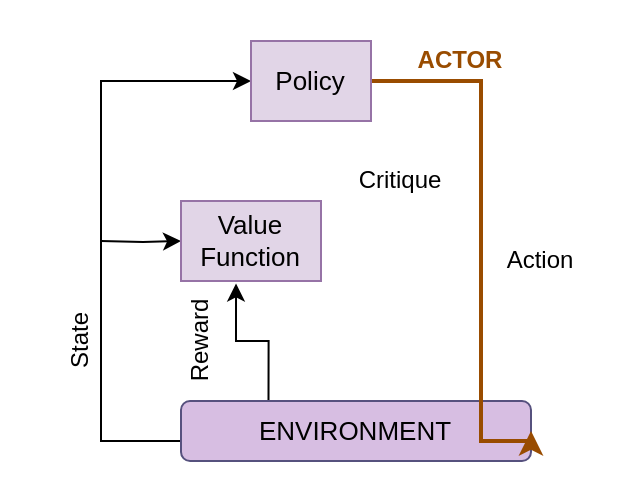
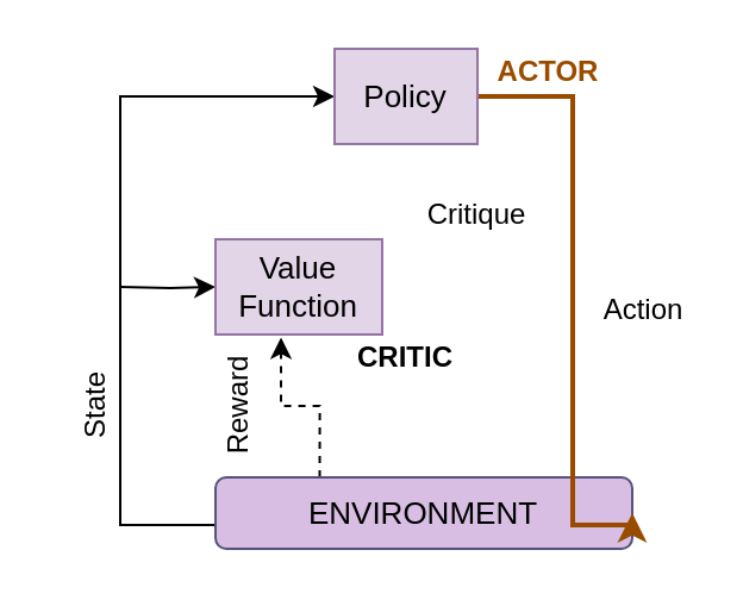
- <mxCell id="8" value="&lt;span style=&quot;font-size: 13px&quot;&gt;Policy&lt;/span&gt;" style="rounded=0;whiteSpace=wrap;html=1;fillColor=#e1d5e7;strokeColor=#9673a6;" vertex="1" parent="1"><mxGeometry x="125" y="20" width="60" height="40" as="geometry" /></mxCell>
+ <mxCell id="8" value="&lt;span style=&quot;font-size: 13px&quot;&gt;Policy&lt;/span&gt;" style="rounded=0;whiteSpace=wrap;html=1;fillColor=#e1d5e7;strokeColor=#9673a6;" vertex="1" parent="1"><mxGeometry x="140" y="20" width="60" height="40" as="geometry" /></mxCell>
+ <mxCell id="10" value="CRITIC" style="text;html=1;strokeColor=none;fillColor=none;align=center;verticalAlign=middle;whiteSpace=wrap;rounded=0;fontColor=#000000;fontStyle=1" vertex="1" parent="1"><mxGeometry x="150" y="140" width="40" height="20" as="geometry" /></mxCell>
- <mxCell id="3" style="edgeStyle=orthogonalEdgeStyle;rounded=0;orthogonalLoop=1;jettySize=auto;html=1;exitX=0.25;exitY=0;exitDx=0;exitDy=0;entryX=0.393;entryY=1.031;entryDx=0;entryDy=0;entryPerimeter=0;strokeColor=#000000;strokeWidth=1;fontSize=12;fontColor=#000000;" edge="1" parent="1" source="4" target="6"><mxGeometry relative="1" as="geometry" /></mxCell>
+ <mxCell id="3" style="edgeStyle=orthogonalEdgeStyle;rounded=0;orthogonalLoop=1;jettySize=auto;html=1;exitX=0.25;exitY=0;exitDx=0;exitDy=0;entryX=0.393;entryY=1.031;entryDx=0;entryDy=0;entryPerimeter=0;strokeColor=#000000;strokeWidth=1;fontSize=12;fontColor=#000000;dashed=1;" edge="1" parent="1" source="4" target="6"><mxGeometry relative="1" as="geometry" /></mxCell>
